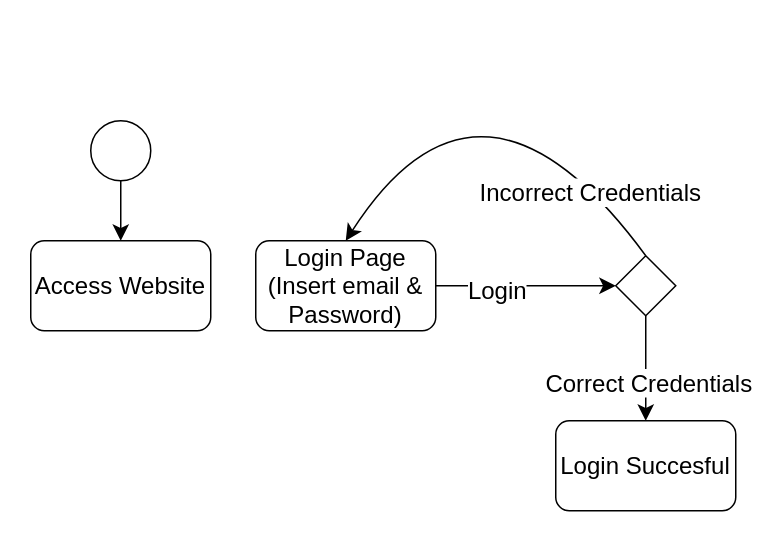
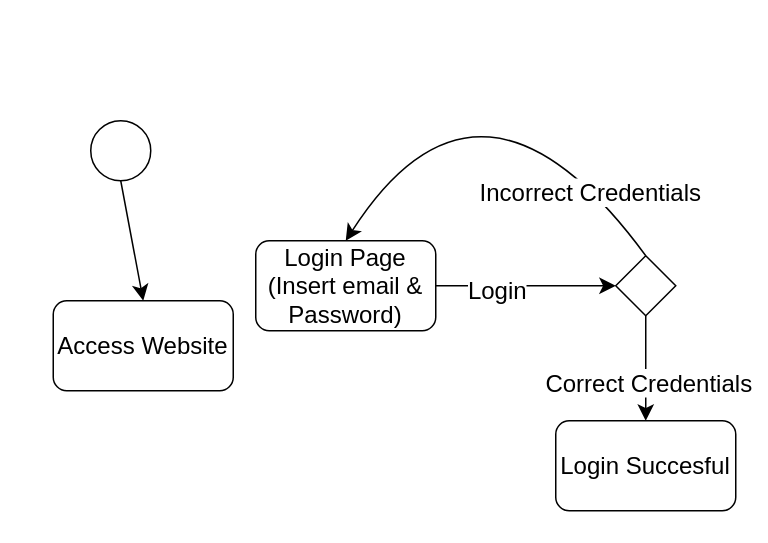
- <mxCell id="4" value="Access Website" style="rounded=1;whiteSpace=wrap;html=1;fontSize=16;" vertex="1" parent="1"><mxGeometry x="20" y="160" width="120" height="60" as="geometry" /></mxCell>
+ <mxCell id="4" value="Access Website" style="rounded=1;whiteSpace=wrap;html=1;fontSize=16;" vertex="1" parent="1"><mxGeometry x="35" y="200" width="120" height="60" as="geometry" /></mxCell>
